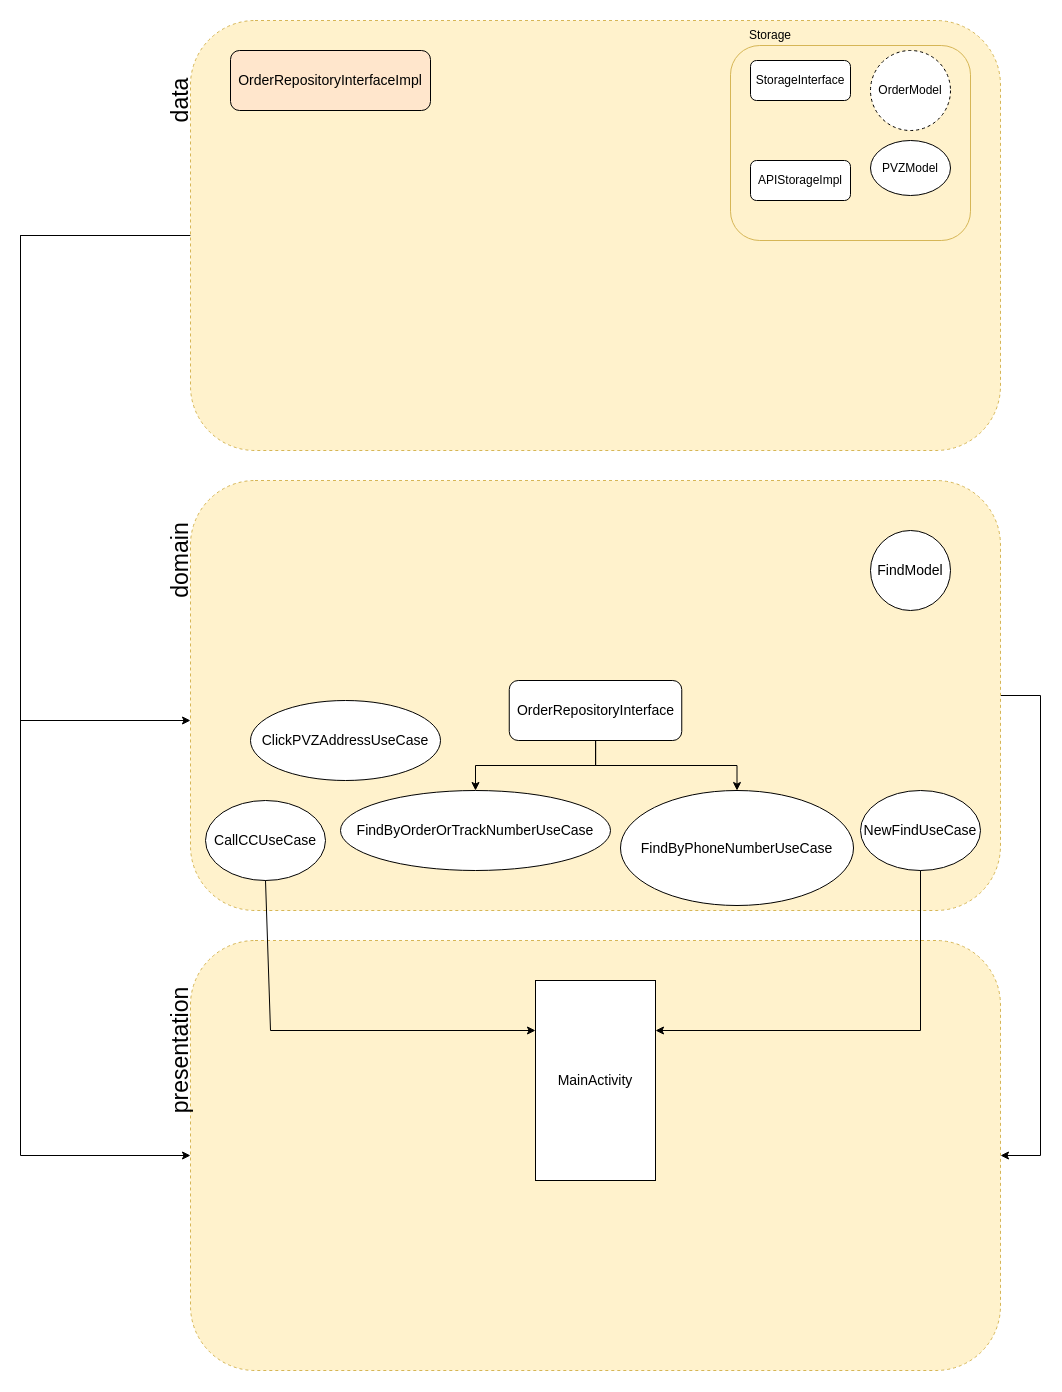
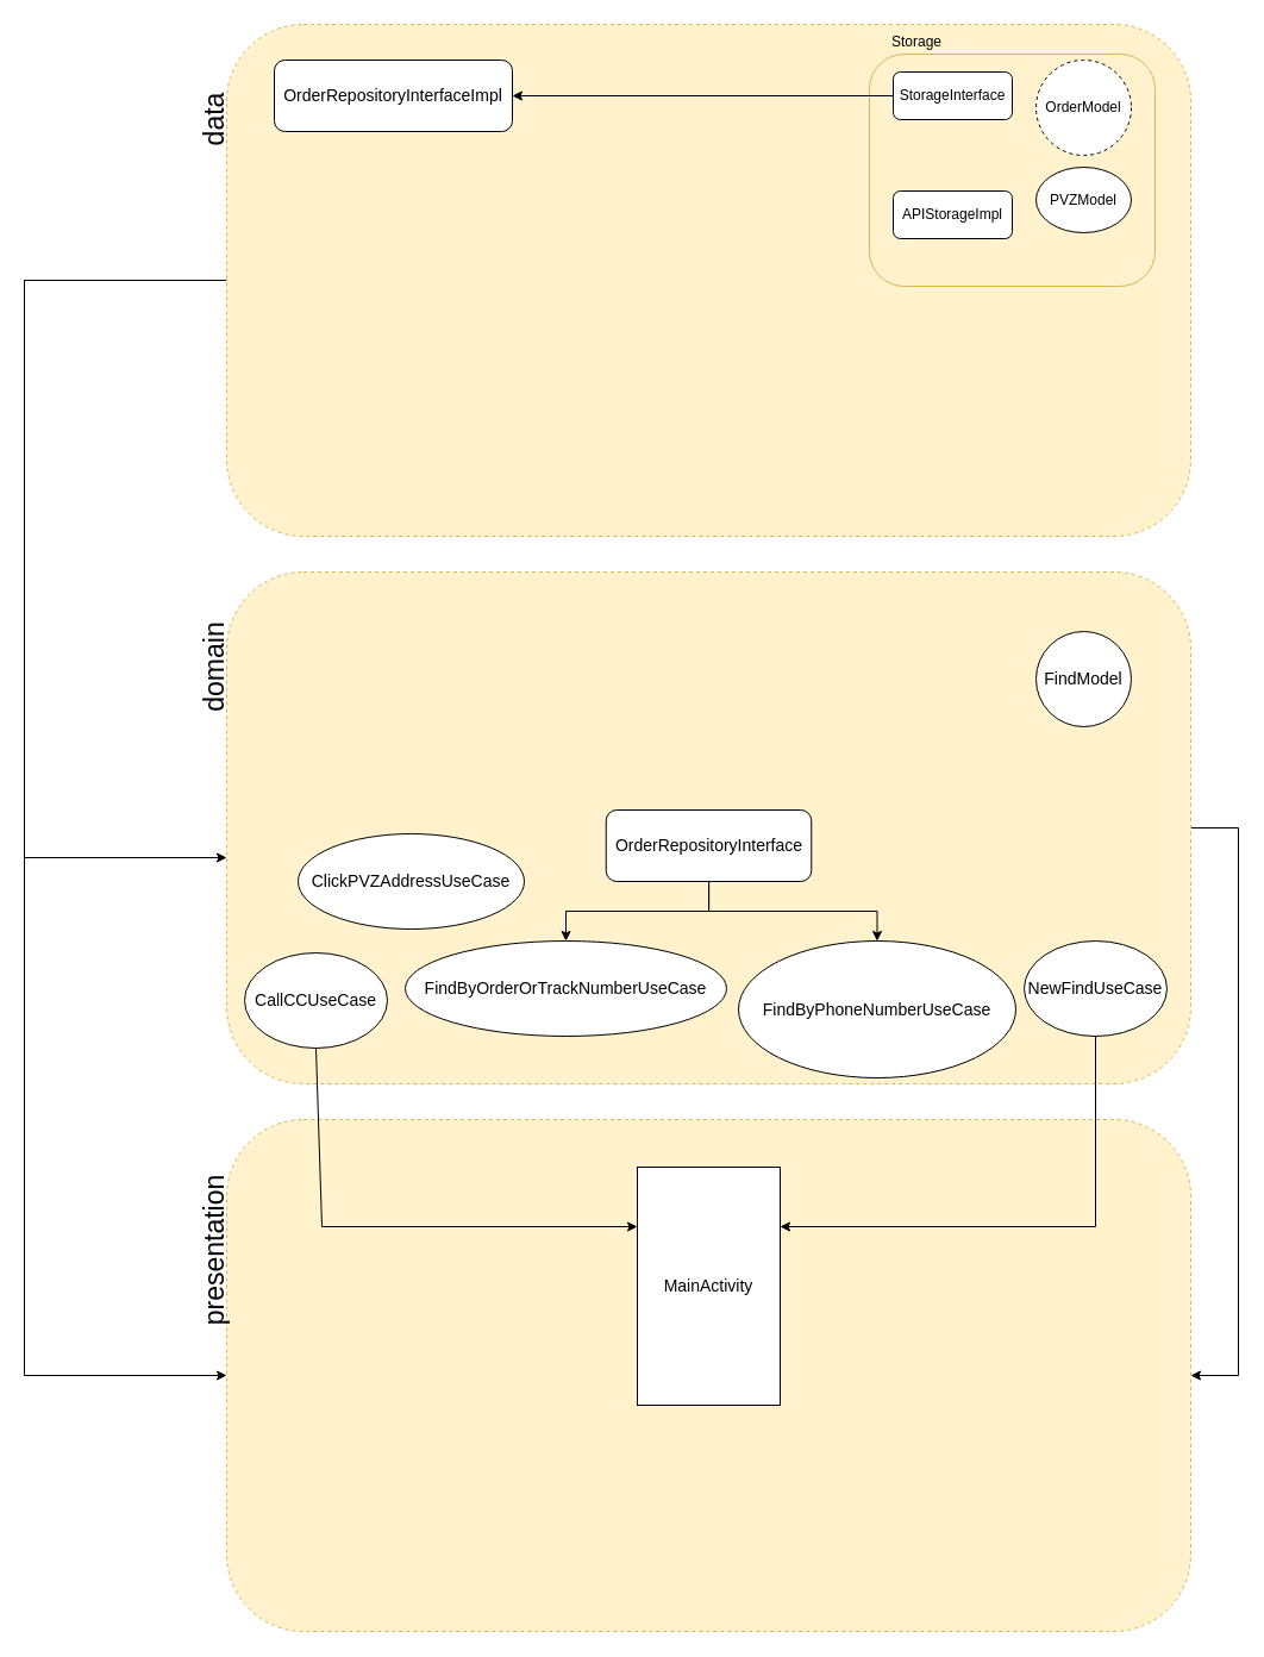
- <mxCell id="22" value="OrderRepositoryInterfaceImpl" style="rounded=1;whiteSpace=wrap;html=1;fontSize=14;fillColor=#ffe6cc;" parent="1" vertex="1"><mxGeometry x="230" y="50" width="200" height="60" as="geometry" /></mxCell>
+ <mxCell id="22" value="OrderRepositoryInterfaceImpl" style="rounded=1;whiteSpace=wrap;html=1;fontSize=14;" parent="1" vertex="1"><mxGeometry x="230" y="50" width="200" height="60" as="geometry" /></mxCell>
+ <mxCell id="24" style="edgeStyle=orthogonalEdgeStyle;rounded=0;orthogonalLoop=1;jettySize=auto;html=1;entryX=1;entryY=0.5;entryDx=0;entryDy=0;" edge="1" parent="1" source="25" target="22"><mxGeometry relative="1" as="geometry" /></mxCell>
